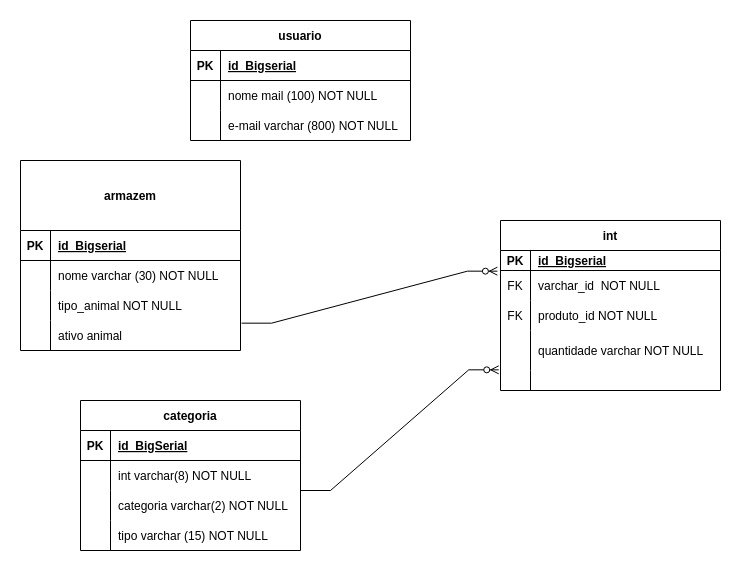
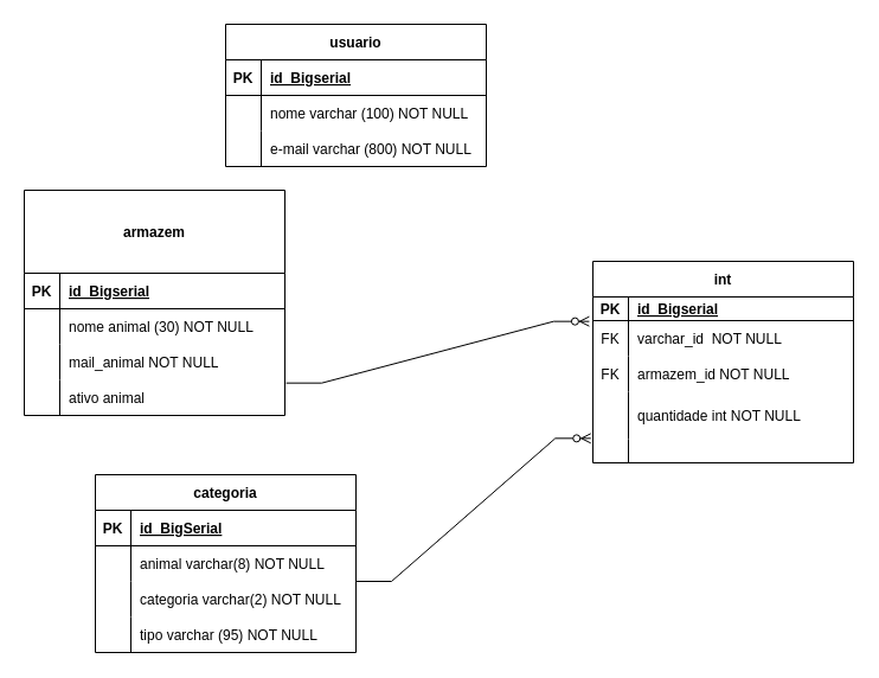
- <mxCell id="8" value="nome mail (100) NOT NULL" style="shape=partialRectangle;connectable=0;fillColor=none;top=0;left=0;bottom=0;right=0;align=left;spacingLeft=6;overflow=hidden;" parent="6" vertex="1"><mxGeometry x="30" width="190" height="30" as="geometry"><mxRectangle width="190" height="30" as="alternateBounds" /></mxGeometry></mxCell>
+ <mxCell id="8" value="nome varchar (100) NOT NULL" style="shape=partialRectangle;connectable=0;fillColor=none;top=0;left=0;bottom=0;right=0;align=left;spacingLeft=6;overflow=hidden;" parent="6" vertex="1"><mxGeometry x="30" width="190" height="30" as="geometry"><mxRectangle width="190" height="30" as="alternateBounds" /></mxGeometry></mxCell>
- <mxCell id="34" value="nome varchar (30) NOT NULL" style="shape=partialRectangle;connectable=0;fillColor=none;top=0;left=0;bottom=0;right=0;align=left;spacingLeft=6;overflow=hidden;" parent="32" vertex="1"><mxGeometry x="30" width="190" height="30" as="geometry"><mxRectangle width="190" height="30" as="alternateBounds" /></mxGeometry></mxCell>
+ <mxCell id="34" value="nome animal (30) NOT NULL" style="shape=partialRectangle;connectable=0;fillColor=none;top=0;left=0;bottom=0;right=0;align=left;spacingLeft=6;overflow=hidden;" parent="32" vertex="1"><mxGeometry x="30" width="190" height="30" as="geometry"><mxRectangle width="190" height="30" as="alternateBounds" /></mxGeometry></mxCell>
- <mxCell id="37" value="tipo_animal NOT NULL" style="shape=partialRectangle;connectable=0;fillColor=none;top=0;left=0;bottom=0;right=0;align=left;spacingLeft=6;overflow=hidden;" parent="35" vertex="1"><mxGeometry x="30" width="190" height="30" as="geometry"><mxRectangle width="190" height="30" as="alternateBounds" /></mxGeometry></mxCell>
+ <mxCell id="37" value="mail_animal NOT NULL" style="shape=partialRectangle;connectable=0;fillColor=none;top=0;left=0;bottom=0;right=0;align=left;spacingLeft=6;overflow=hidden;" parent="35" vertex="1"><mxGeometry x="30" width="190" height="30" as="geometry"><mxRectangle width="190" height="30" as="alternateBounds" /></mxGeometry></mxCell>
- <mxCell id="21" value="produto_id NOT NULL" style="shape=partialRectangle;connectable=0;fillColor=none;top=0;left=0;bottom=0;right=0;align=left;spacingLeft=6;overflow=hidden;" parent="19" vertex="1"><mxGeometry x="30" width="190" height="30" as="geometry"><mxRectangle width="190" height="30" as="alternateBounds" /></mxGeometry></mxCell>
+ <mxCell id="21" value="armazem_id NOT NULL" style="shape=partialRectangle;connectable=0;fillColor=none;top=0;left=0;bottom=0;right=0;align=left;spacingLeft=6;overflow=hidden;" parent="19" vertex="1"><mxGeometry x="30" width="190" height="30" as="geometry"><mxRectangle width="190" height="30" as="alternateBounds" /></mxGeometry></mxCell>
- <mxCell id="24" value="quantidade varchar NOT NULL" style="shape=partialRectangle;connectable=0;fillColor=none;top=0;left=0;bottom=0;right=0;align=left;spacingLeft=6;overflow=hidden;" parent="22" vertex="1"><mxGeometry x="30" width="190" height="40" as="geometry"><mxRectangle width="190" height="40" as="alternateBounds" /></mxGeometry></mxCell>
+ <mxCell id="24" value="quantidade int NOT NULL" style="shape=partialRectangle;connectable=0;fillColor=none;top=0;left=0;bottom=0;right=0;align=left;spacingLeft=6;overflow=hidden;" parent="22" vertex="1"><mxGeometry x="30" width="190" height="40" as="geometry"><mxRectangle width="190" height="40" as="alternateBounds" /></mxGeometry></mxCell>
- <mxCell id="47" value="int varchar(8) NOT NULL" style="shape=partialRectangle;connectable=0;fillColor=none;top=0;left=0;bottom=0;right=0;align=left;spacingLeft=6;overflow=hidden;" vertex="1" parent="45"><mxGeometry x="30" width="190" height="30" as="geometry"><mxRectangle width="190" height="30" as="alternateBounds" /></mxGeometry></mxCell>
+ <mxCell id="47" value="animal varchar(8) NOT NULL" style="shape=partialRectangle;connectable=0;fillColor=none;top=0;left=0;bottom=0;right=0;align=left;spacingLeft=6;overflow=hidden;" vertex="1" parent="45"><mxGeometry x="30" width="190" height="30" as="geometry"><mxRectangle width="190" height="30" as="alternateBounds" /></mxGeometry></mxCell>
- <mxCell id="53" value="tipo varchar (15) NOT NULL" style="shape=partialRectangle;connectable=0;fillColor=none;top=0;left=0;bottom=0;right=0;align=left;spacingLeft=6;overflow=hidden;" vertex="1" parent="51"><mxGeometry x="30" width="190" height="30" as="geometry"><mxRectangle width="190" height="30" as="alternateBounds" /></mxGeometry></mxCell>
+ <mxCell id="53" value="tipo varchar (95) NOT NULL" style="shape=partialRectangle;connectable=0;fillColor=none;top=0;left=0;bottom=0;right=0;align=left;spacingLeft=6;overflow=hidden;" vertex="1" parent="51"><mxGeometry x="30" width="190" height="30" as="geometry"><mxRectangle width="190" height="30" as="alternateBounds" /></mxGeometry></mxCell>
